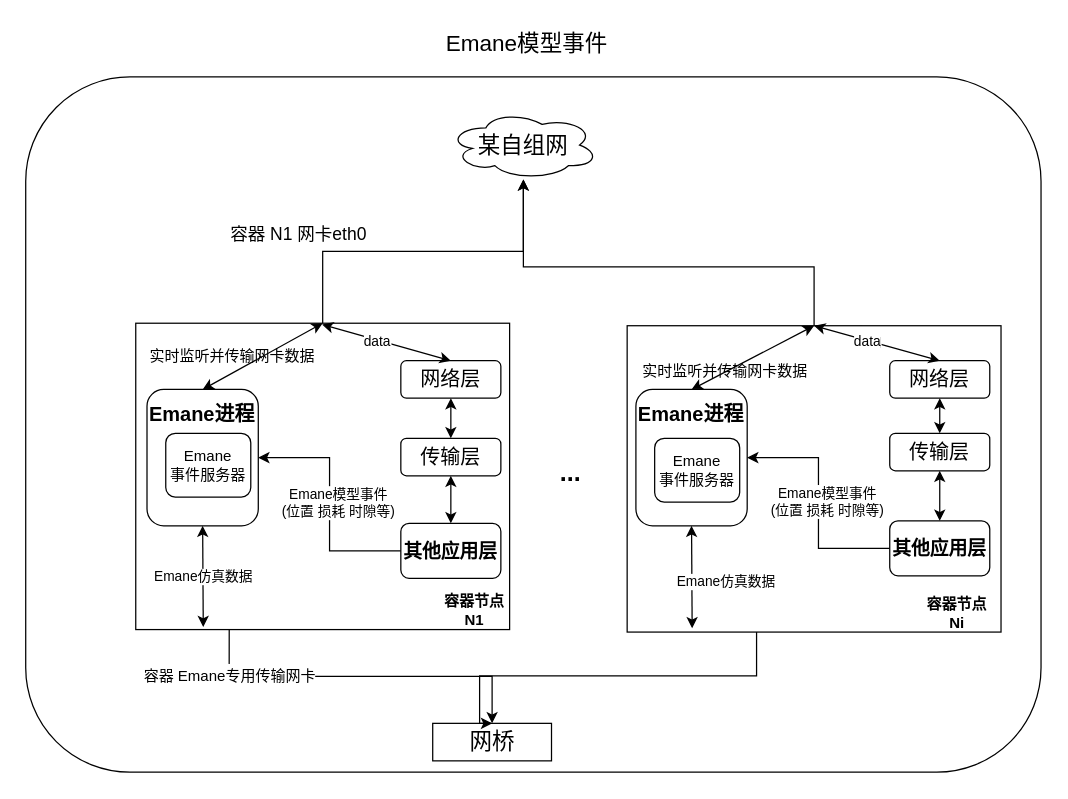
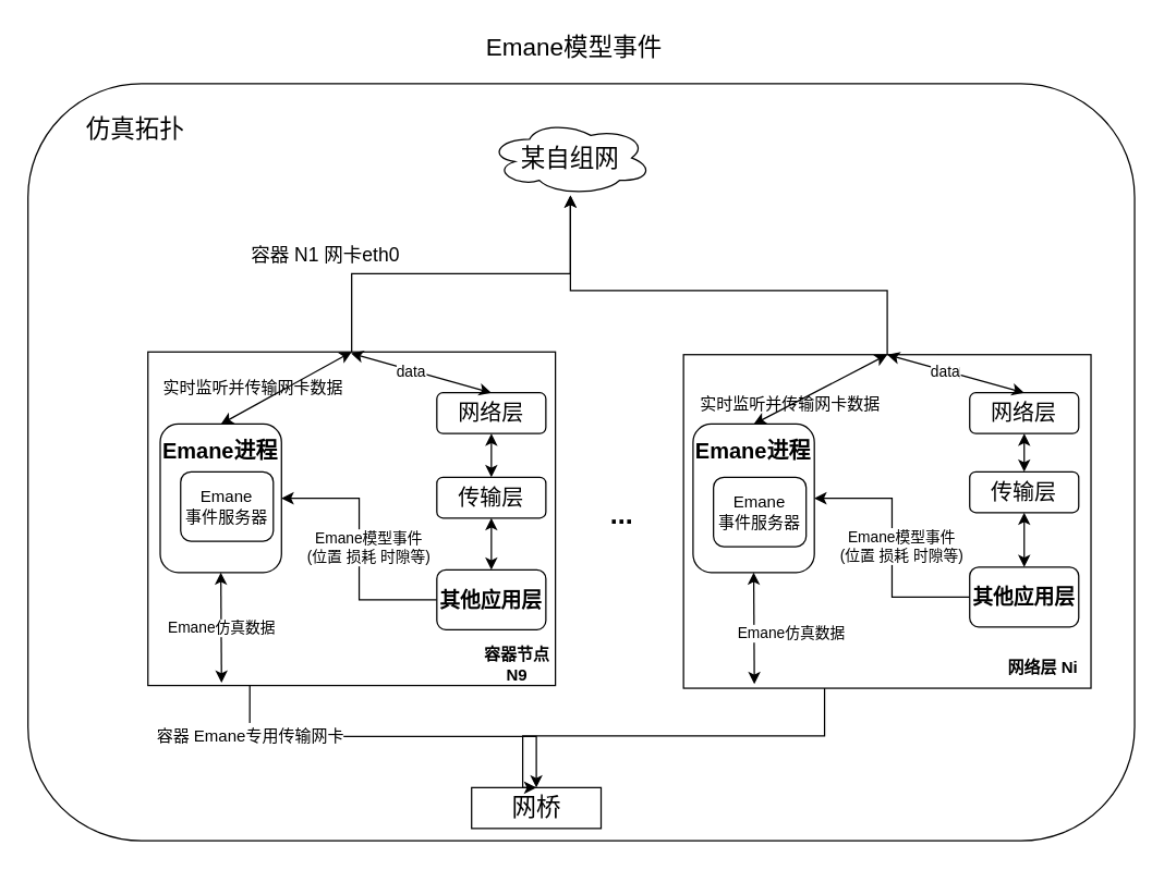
+ <mxCell id="12" value="&lt;font style=&quot;font-size: 18px;&quot;&gt;仿真拓扑&lt;/font&gt;" style="text;html=1;strokeColor=none;fillColor=none;align=center;verticalAlign=middle;whiteSpace=wrap;rounded=0;fontSize=12;" parent="1" vertex="1"><mxGeometry x="55" y="76" width="88" height="38" as="geometry" /></mxCell>
- <mxCell id="8" value="&lt;b&gt;容器节点 N1&lt;/b&gt;" style="text;html=1;strokeColor=none;fillColor=none;align=center;verticalAlign=middle;whiteSpace=wrap;rounded=0;" parent="1" vertex="1"><mxGeometry x="349" y="473" width="60" height="30" as="geometry" /></mxCell>
+ <mxCell id="8" value="&lt;b&gt;容器节点 N9&lt;/b&gt;" style="text;html=1;strokeColor=none;fillColor=none;align=center;verticalAlign=middle;whiteSpace=wrap;rounded=0;" parent="1" vertex="1"><mxGeometry x="349" y="473" width="60" height="30" as="geometry" /></mxCell>
- <mxCell id="31" value="&lt;b&gt;容器节点 Ni&lt;/b&gt;" style="text;html=1;strokeColor=none;fillColor=none;align=center;verticalAlign=middle;whiteSpace=wrap;rounded=0;" parent="1" vertex="1"><mxGeometry x="735" y="475" width="60" height="30" as="geometry" /></mxCell>
+ <mxCell id="31" value="&lt;b&gt;网络层 Ni&lt;/b&gt;" style="text;html=1;strokeColor=none;fillColor=none;align=center;verticalAlign=middle;whiteSpace=wrap;rounded=0;" parent="1" vertex="1"><mxGeometry x="735" y="475" width="60" height="30" as="geometry" /></mxCell>
